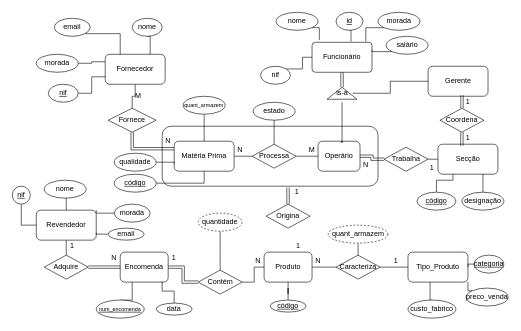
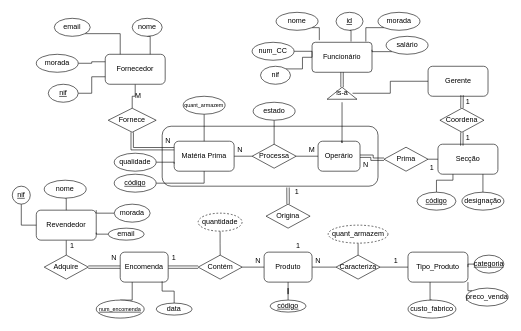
+ <mxCell id="45" value="num_CC" style="ellipse;whiteSpace=wrap;html=1;" vertex="1" parent="1"><mxGeometry x="420" y="70" width="70" height="30" as="geometry" /></mxCell>
+ <mxCell id="44" style="edgeStyle=orthogonalEdgeStyle;rounded=0;orthogonalLoop=1;jettySize=auto;html=1;exitX=1;exitY=0.5;exitDx=0;exitDy=0;entryX=0;entryY=0.5;entryDx=0;entryDy=0;endArrow=none;endFill=0;" edge="1" parent="1" source="45" target="7"><mxGeometry relative="1" as="geometry" /></mxCell>
- <mxCell id="56" value="Trabalha" style="rhombus;whiteSpace=wrap;html=1;" vertex="1" parent="1"><mxGeometry x="640" y="245" width="73.5" height="40" as="geometry" /></mxCell>
+ <mxCell id="56" value="Prima" style="rhombus;whiteSpace=wrap;html=1;" vertex="1" parent="1"><mxGeometry x="640" y="245" width="73.5" height="40" as="geometry" /></mxCell>
- <mxCell id="29" value="Contém" style="rhombus;whiteSpace=wrap;html=1;" vertex="1" parent="1"><mxGeometry x="330" y="450" width="73.5" height="40" as="geometry" /></mxCell>
+ <mxCell id="29" value="Contém" style="rhombus;whiteSpace=wrap;html=1;" vertex="1" parent="1"><mxGeometry x="330" y="425" width="73.5" height="40" as="geometry" /></mxCell>
